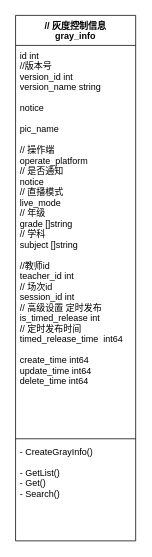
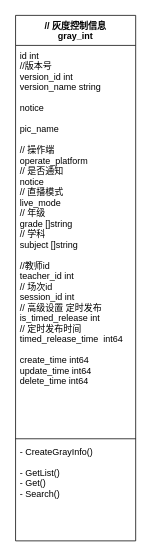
- <mxCell id="2" value="// 灰度控制信息&#10;gray_info" style="swimlane;fontStyle=1;align=center;verticalAlign=top;childLayout=stackLayout;horizontal=1;startSize=40;horizontalStack=0;resizeParent=1;resizeParentMax=0;resizeLast=0;collapsible=1;marginBottom=0;" vertex="1" parent="1"><mxGeometry x="20" width="160" height="700" as="geometry" y="20" /></mxCell>
+ <mxCell id="2" value="// 灰度控制信息&#10;gray_int" style="swimlane;fontStyle=1;align=center;verticalAlign=top;childLayout=stackLayout;horizontal=1;startSize=40;horizontalStack=0;resizeParent=1;resizeParentMax=0;resizeLast=0;collapsible=1;marginBottom=0;" vertex="1" parent="1"><mxGeometry x="20" width="160" height="700" as="geometry" y="20" /></mxCell>
